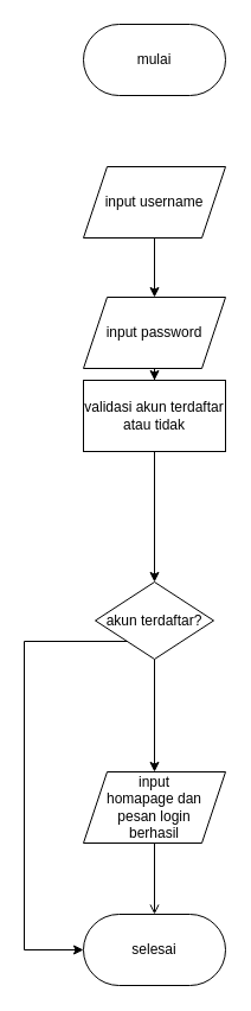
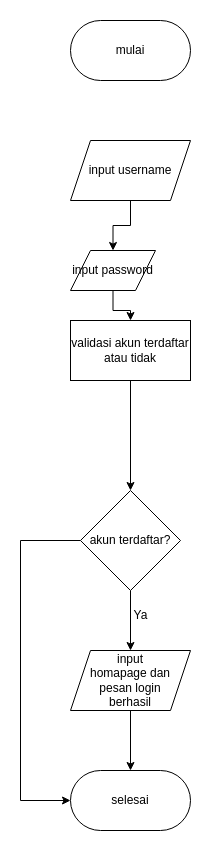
- <mxCell id="6" value="input password" style="shape=parallelogram;perimeter=parallelogramPerimeter;whiteSpace=wrap;html=1;fixedSize=1;" vertex="1" parent="1"><mxGeometry x="70" y="250" width="120" height="60" as="geometry" /></mxCell>
+ <mxCell id="6" value="input password" style="shape=parallelogram;perimeter=parallelogramPerimeter;whiteSpace=wrap;html=1;fixedSize=1;" vertex="1" parent="1"><mxGeometry x="70" y="250" width="85" height="40" as="geometry" /></mxCell>
- <mxCell id="14" value="akun terdaftar?" style="rhombus;whiteSpace=wrap;html=1;" vertex="1" parent="1"><mxGeometry x="80" y="490" width="100" height="65" as="geometry" /></mxCell>
+ <mxCell id="14" value="akun terdaftar?" style="rhombus;whiteSpace=wrap;html=1;" vertex="1" parent="1"><mxGeometry x="80" y="490" width="100" height="100" as="geometry" /></mxCell>
+ <mxCell id="15" value="Ya" style="text;html=1;align=center;verticalAlign=middle;resizable=0;points=[];autosize=1;strokeColor=none;fillColor=none;" vertex="1" parent="1"><mxGeometry x="120" y="600" width="40" height="30" as="geometry" /></mxCell>
- <mxCell id="9" style="edgeStyle=orthogonalEdgeStyle;rounded=0;orthogonalLoop=1;jettySize=auto;html=1;entryX=0.5;entryY=0;entryDx=0;entryDy=0;endArrow=open;" edge="1" parent="1" source="10" target="11"><mxGeometry relative="1" as="geometry" /></mxCell>
+ <mxCell id="9" style="edgeStyle=orthogonalEdgeStyle;rounded=0;orthogonalLoop=1;jettySize=auto;html=1;entryX=0.5;entryY=0;entryDx=0;entryDy=0;" edge="1" parent="1" source="10" target="11"><mxGeometry relative="1" as="geometry" /></mxCell>
